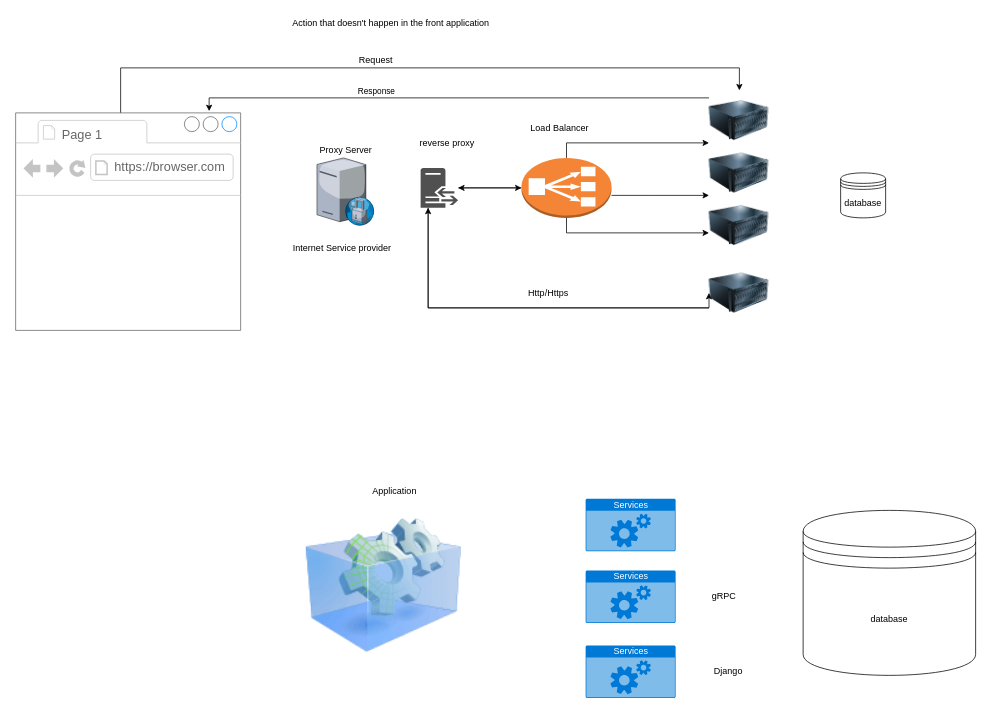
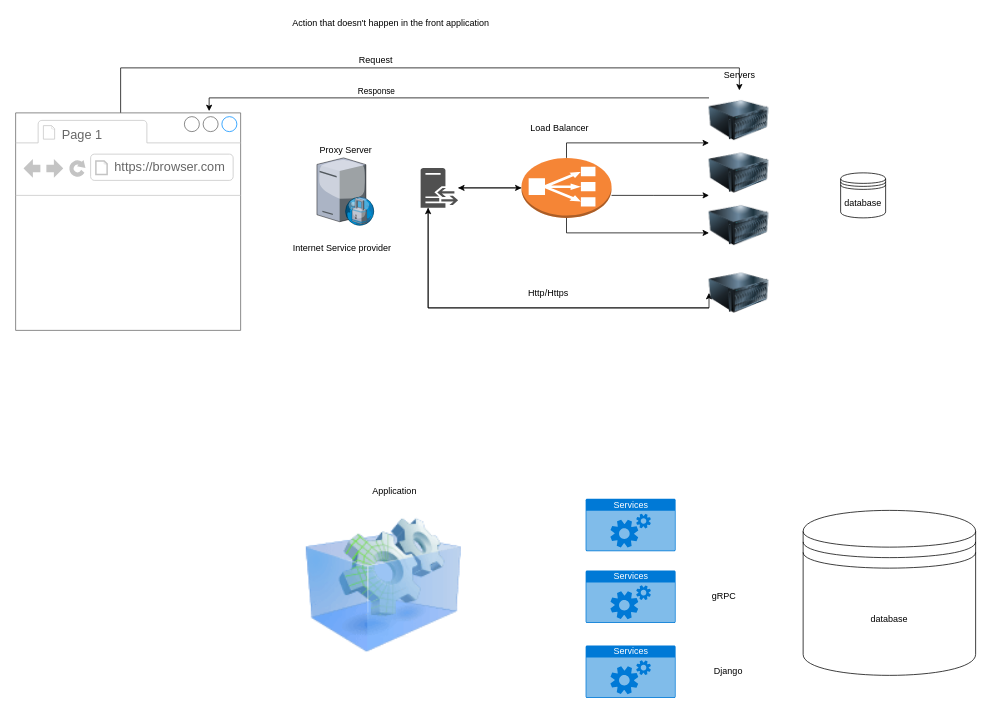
+ <mxCell id="7" value="Servers" style="text;html=1;align=center;verticalAlign=middle;resizable=0;points=[];autosize=1;strokeColor=none;fillColor=none;" vertex="1" parent="1"><mxGeometry x="954.5" y="90" width="60" height="20" as="geometry" /></mxCell>
- <mxCell id="15" value="reverse proxy" style="text;html=1;align=center;verticalAlign=middle;resizable=0;points=[];autosize=1;strokeColor=none;fillColor=none;" vertex="1" parent="1"><mxGeometry x="550" y="180" width="90" height="20" as="geometry" /></mxCell>
